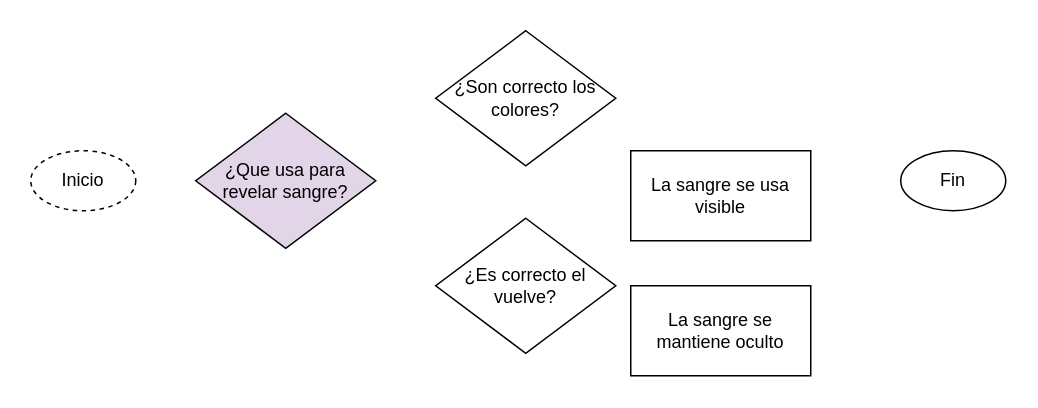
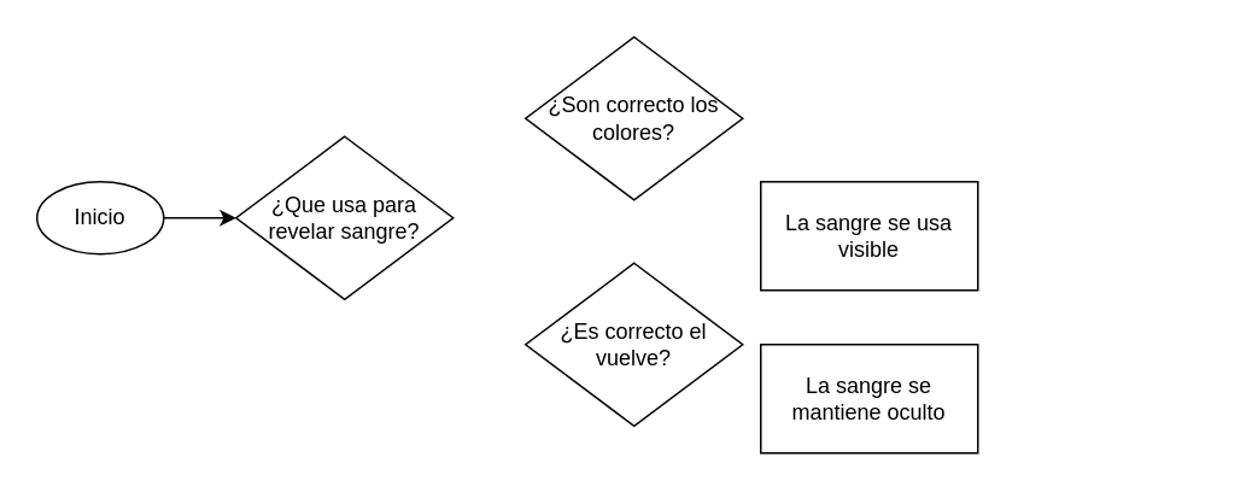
- <mxCell id="3" value="Inicio" style="ellipse;whiteSpace=wrap;html=1;dashed=1;" vertex="1" parent="1"><mxGeometry x="20" y="100" width="70" height="40" as="geometry" /></mxCell>
+ <mxCell id="3" value="Inicio" style="ellipse;whiteSpace=wrap;html=1;" vertex="1" parent="1"><mxGeometry x="20" y="100" width="70" height="40" as="geometry" /></mxCell>
+ <mxCell id="2" style="edgeStyle=orthogonalEdgeStyle;rounded=0;orthogonalLoop=1;jettySize=auto;html=1;exitX=1;exitY=0.5;exitDx=0;exitDy=0;entryX=0;entryY=0.5;entryDx=0;entryDy=0;" edge="1" parent="1" source="3" target="5"><mxGeometry relative="1" as="geometry" /></mxCell>
- <mxCell id="5" value="¿Que usa para revelar sangre?" style="rhombus;whiteSpace=wrap;html=1;fillColor=#e1d5e7;" vertex="1" parent="1"><mxGeometry x="130" y="75" width="120" height="90" as="geometry" /></mxCell>
+ <mxCell id="5" value="¿Que usa para revelar sangre?" style="rhombus;whiteSpace=wrap;html=1;" vertex="1" parent="1"><mxGeometry x="130" y="75" width="120" height="90" as="geometry" /></mxCell>
- <mxCell id="4" value="Fin" style="ellipse;whiteSpace=wrap;html=1;" vertex="1" parent="1"><mxGeometry x="600" y="100" width="70" height="40" as="geometry" /></mxCell>
